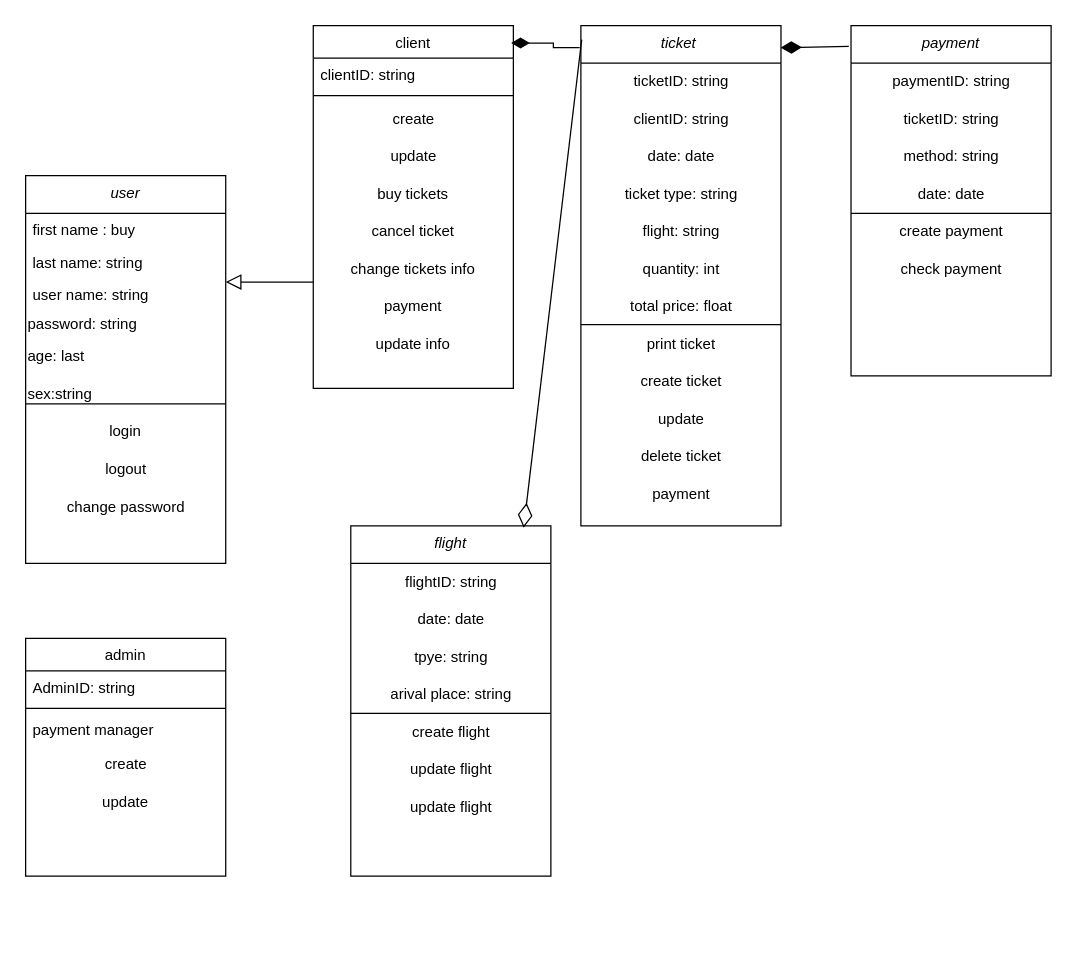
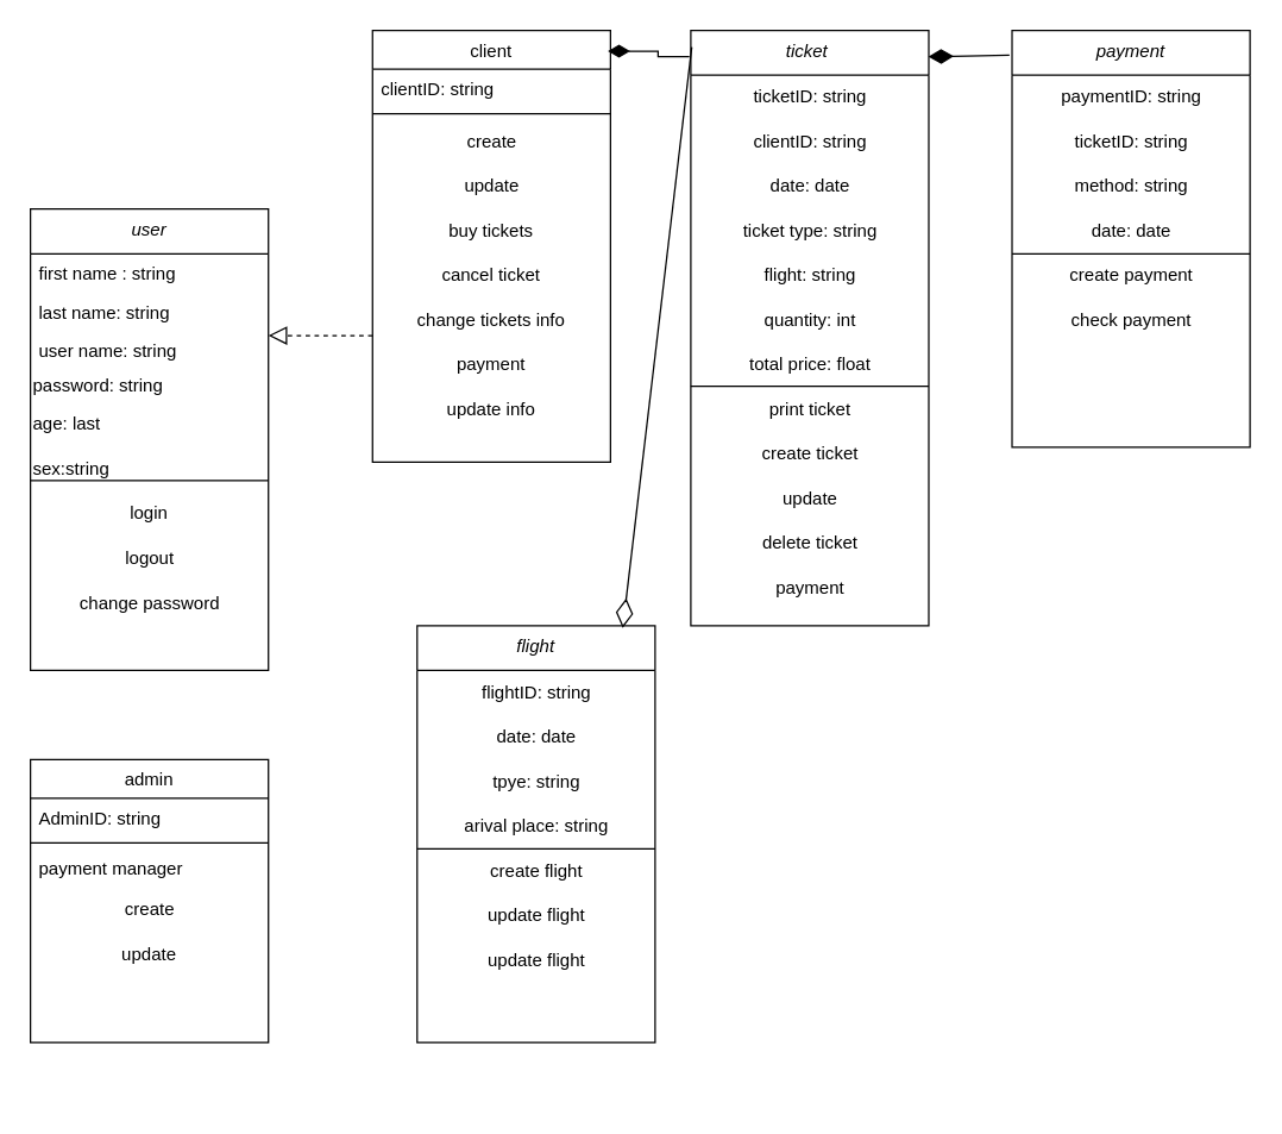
- <mxCell id="3" value="first name : buy" style="text;align=left;verticalAlign=top;spacingLeft=4;spacingRight=4;overflow=hidden;rotatable=0;points=[[0,0.5],[1,0.5]];portConstraint=eastwest;" parent="2" vertex="1"><mxGeometry y="30" width="160" height="26" as="geometry" /></mxCell>
+ <mxCell id="3" value="first name : string" style="text;align=left;verticalAlign=top;spacingLeft=4;spacingRight=4;overflow=hidden;rotatable=0;points=[[0,0.5],[1,0.5]];portConstraint=eastwest;" parent="2" vertex="1"><mxGeometry y="30" width="160" height="26" as="geometry" /></mxCell>
- <mxCell id="29" value="" style="endArrow=block;endSize=10;endFill=0;shadow=0;strokeWidth=1;rounded=0;edgeStyle=elbowEdgeStyle;elbow=vertical;" parent="1" source="19" target="2" edge="1"><mxGeometry width="160" relative="1" as="geometry"><mxPoint x="340" y="943" as="sourcePoint" /><mxPoint x="440" y="841" as="targetPoint" /></mxGeometry></mxCell>
+ <mxCell id="29" value="" style="endArrow=block;endSize=10;endFill=0;shadow=0;strokeWidth=1;rounded=0;edgeStyle=elbowEdgeStyle;elbow=vertical;dashed=1;" parent="1" source="19" target="2" edge="1"><mxGeometry width="160" relative="1" as="geometry"><mxPoint x="340" y="943" as="sourcePoint" /><mxPoint x="440" y="841" as="targetPoint" /></mxGeometry></mxCell>
